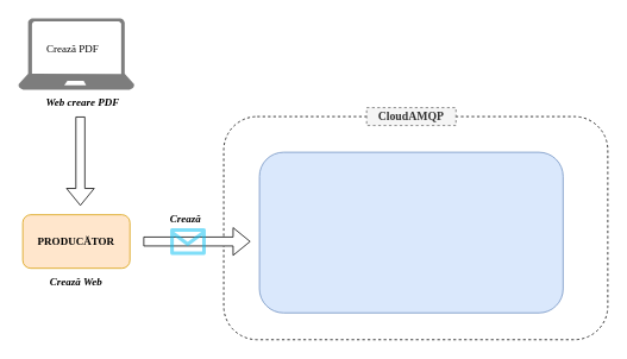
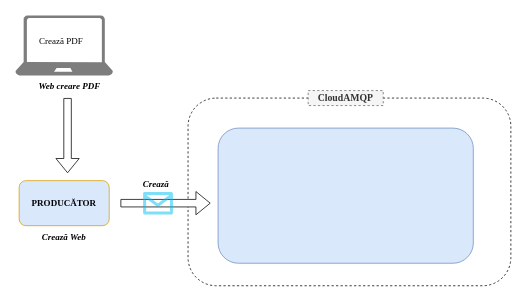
- <mxCell id="5" value="&lt;b&gt;&lt;font face=&quot;Verdana&quot;&gt;PRODUCĂTOR&lt;/font&gt;&lt;/b&gt;" style="rounded=1;whiteSpace=wrap;html=1;fillColor=#ffe6cc;strokeColor=#d79b00;" vertex="1" parent="1"><mxGeometry x="25" y="240" width="120" height="60" as="geometry" /></mxCell>
+ <mxCell id="5" value="&lt;b&gt;&lt;font face=&quot;Verdana&quot;&gt;PRODUCĂTOR&lt;/font&gt;&lt;/b&gt;" style="rounded=1;whiteSpace=wrap;html=1;fillColor=#dae8fc;strokeColor=#d79b00;" vertex="1" parent="1"><mxGeometry x="25" y="240" width="120" height="60" as="geometry" /></mxCell>
